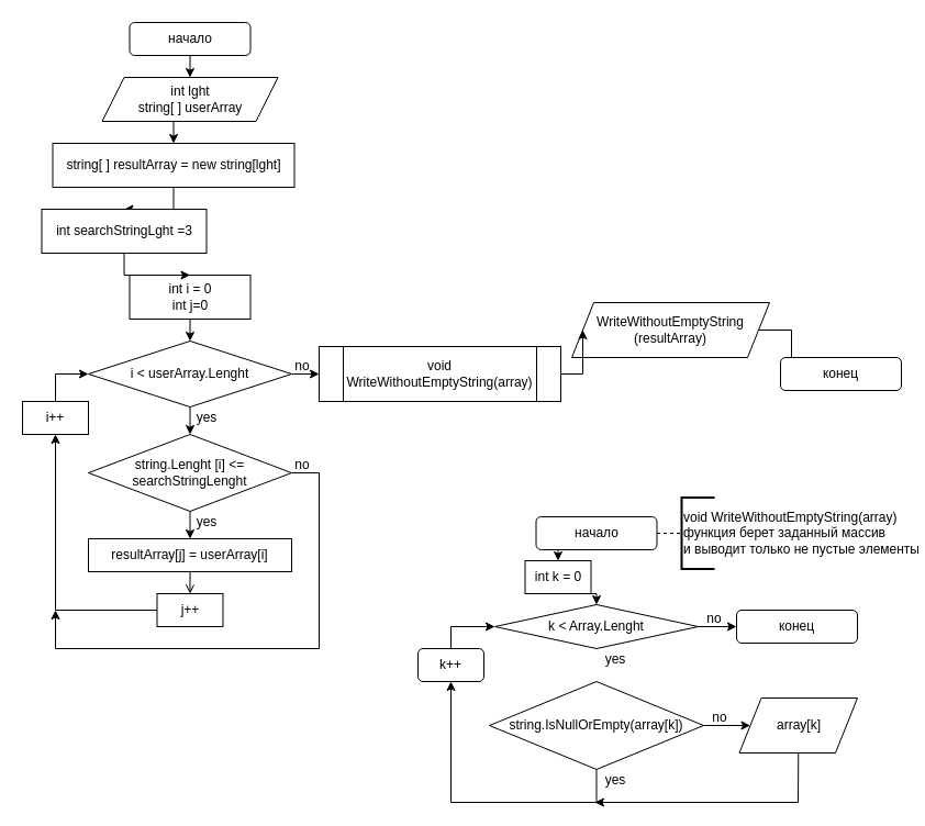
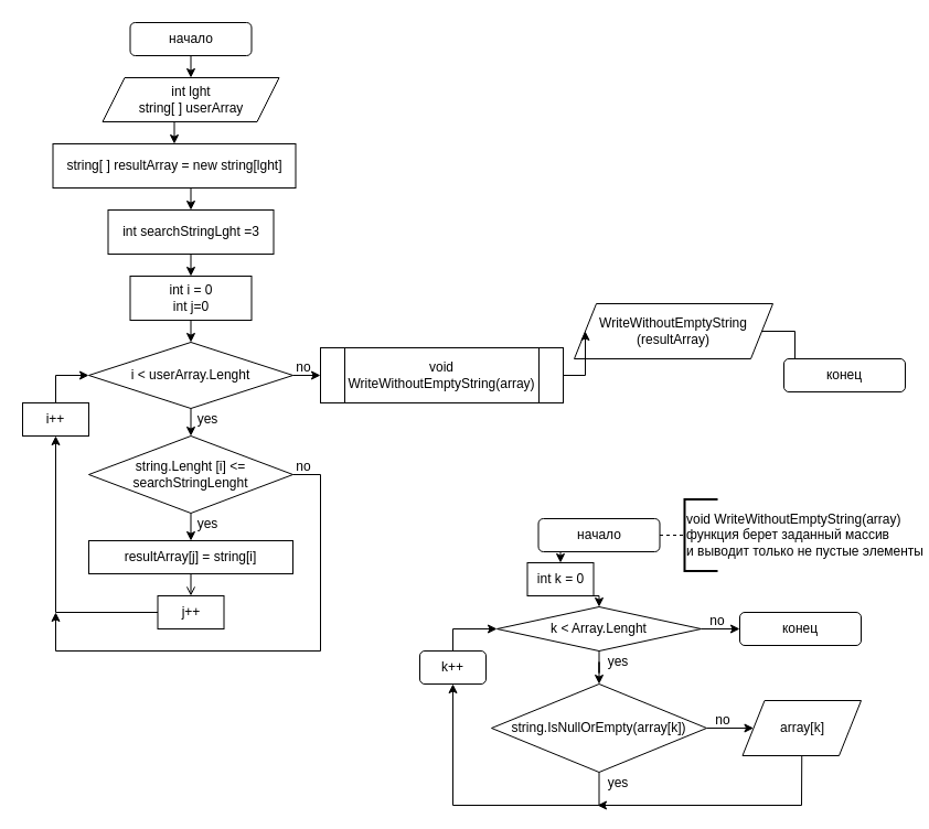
- <mxCell id="21" value="int searchStringLght =3" style="rounded=0;whiteSpace=wrap;html=1;" vertex="1" parent="1"><mxGeometry x="37.5" y="190" width="150" height="40" as="geometry" /></mxCell>
+ <mxCell id="21" value="int searchStringLght =3" style="rounded=0;whiteSpace=wrap;html=1;" vertex="1" parent="1"><mxGeometry x="97.5" y="190" width="150" height="40" as="geometry" /></mxCell>
- <mxCell id="16" value="resultArray[j] = userArray[i]" style="rounded=0;whiteSpace=wrap;html=1;" parent="1" vertex="1"><mxGeometry x="80" y="490" width="185" height="30" as="geometry" /></mxCell>
+ <mxCell id="16" value="resultArray[j] = string[i]" style="rounded=0;whiteSpace=wrap;html=1;" parent="1" vertex="1"><mxGeometry x="80" y="490" width="185" height="30" as="geometry" /></mxCell>
+ <mxCell id="33" value="" style="edgeStyle=orthogonalEdgeStyle;rounded=0;orthogonalLoop=1;jettySize=auto;html=1;" edge="1" parent="1" source="34" target="39"><mxGeometry relative="1" as="geometry" /></mxCell>
